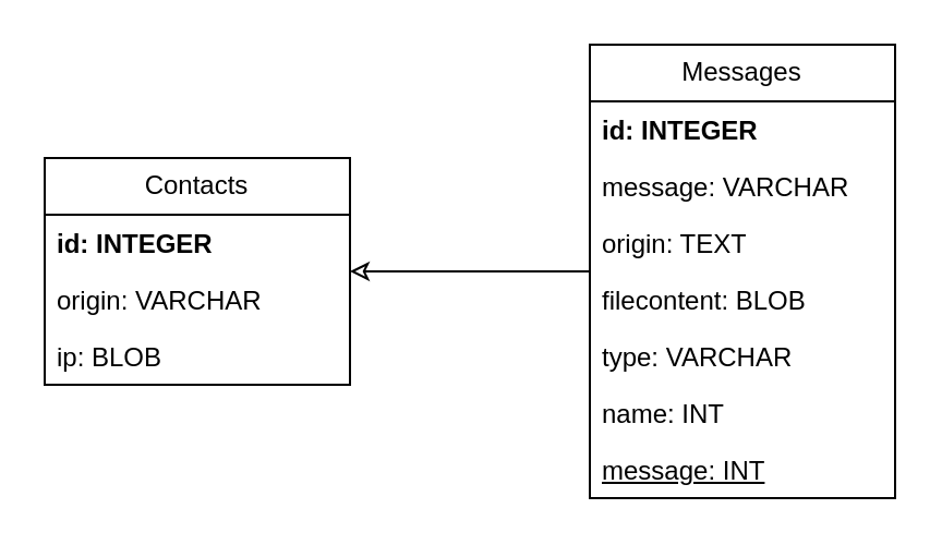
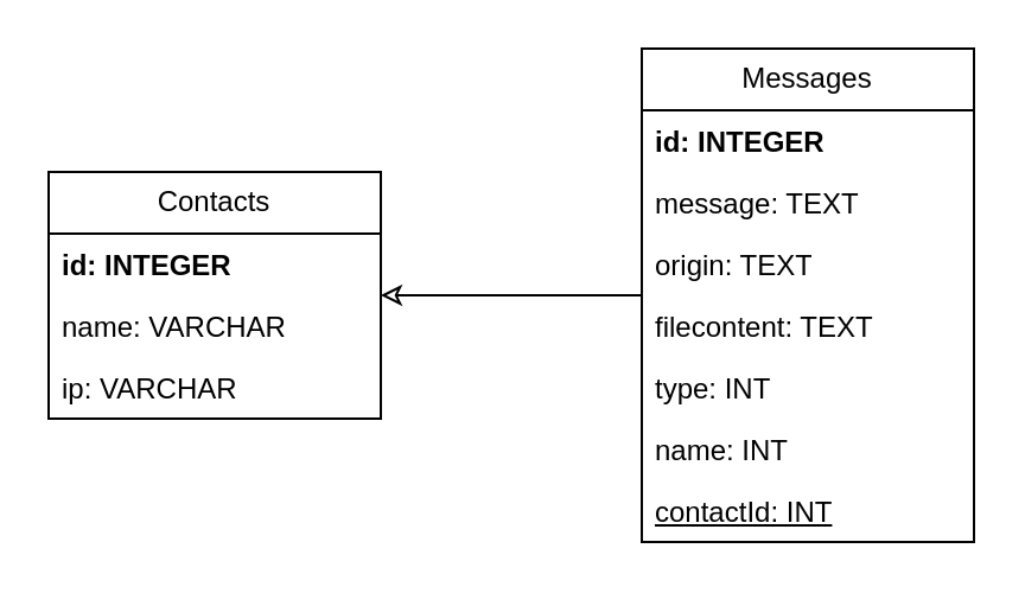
- <mxCell id="8" value="message: VARCHAR" style="text;strokeColor=none;fillColor=none;align=left;verticalAlign=top;spacingLeft=4;spacingRight=4;overflow=hidden;rotatable=0;points=[[0,0.5],[1,0.5]];portConstraint=eastwest;whiteSpace=wrap;html=1;" parent="6" vertex="1"><mxGeometry y="52" width="140" height="26" as="geometry" /></mxCell>
+ <mxCell id="8" value="message: TEXT" style="text;strokeColor=none;fillColor=none;align=left;verticalAlign=top;spacingLeft=4;spacingRight=4;overflow=hidden;rotatable=0;points=[[0,0.5],[1,0.5]];portConstraint=eastwest;whiteSpace=wrap;html=1;" parent="6" vertex="1"><mxGeometry y="52" width="140" height="26" as="geometry" /></mxCell>
- <mxCell id="4" value="origin: VARCHAR" style="text;strokeColor=none;fillColor=none;align=left;verticalAlign=top;spacingLeft=4;spacingRight=4;overflow=hidden;rotatable=0;points=[[0,0.5],[1,0.5]];portConstraint=eastwest;whiteSpace=wrap;html=1;" parent="2" vertex="1"><mxGeometry y="52" width="140" height="26" as="geometry" /></mxCell>
+ <mxCell id="4" value="name: VARCHAR" style="text;strokeColor=none;fillColor=none;align=left;verticalAlign=top;spacingLeft=4;spacingRight=4;overflow=hidden;rotatable=0;points=[[0,0.5],[1,0.5]];portConstraint=eastwest;whiteSpace=wrap;html=1;" parent="2" vertex="1"><mxGeometry y="52" width="140" height="26" as="geometry" /></mxCell>
- <mxCell id="10" value="filecontent: BLOB" style="text;strokeColor=none;fillColor=none;align=left;verticalAlign=top;spacingLeft=4;spacingRight=4;overflow=hidden;rotatable=0;points=[[0,0.5],[1,0.5]];portConstraint=eastwest;whiteSpace=wrap;html=1;" parent="6" vertex="1"><mxGeometry y="104" width="140" height="26" as="geometry" /></mxCell>
+ <mxCell id="10" value="filecontent: TEXT" style="text;strokeColor=none;fillColor=none;align=left;verticalAlign=top;spacingLeft=4;spacingRight=4;overflow=hidden;rotatable=0;points=[[0,0.5],[1,0.5]];portConstraint=eastwest;whiteSpace=wrap;html=1;" parent="6" vertex="1"><mxGeometry y="104" width="140" height="26" as="geometry" /></mxCell>
- <mxCell id="5" value="ip: BLOB" style="text;strokeColor=none;fillColor=none;align=left;verticalAlign=top;spacingLeft=4;spacingRight=4;overflow=hidden;rotatable=0;points=[[0,0.5],[1,0.5]];portConstraint=eastwest;whiteSpace=wrap;html=1;" parent="2" vertex="1"><mxGeometry y="78" width="140" height="26" as="geometry" /></mxCell>
+ <mxCell id="5" value="ip: VARCHAR" style="text;strokeColor=none;fillColor=none;align=left;verticalAlign=top;spacingLeft=4;spacingRight=4;overflow=hidden;rotatable=0;points=[[0,0.5],[1,0.5]];portConstraint=eastwest;whiteSpace=wrap;html=1;" parent="2" vertex="1"><mxGeometry y="78" width="140" height="26" as="geometry" /></mxCell>
- <mxCell id="11" value="type: VARCHAR" style="text;strokeColor=none;fillColor=none;align=left;verticalAlign=top;spacingLeft=4;spacingRight=4;overflow=hidden;rotatable=0;points=[[0,0.5],[1,0.5]];portConstraint=eastwest;whiteSpace=wrap;html=1;" parent="6" vertex="1"><mxGeometry y="130" width="140" height="26" as="geometry" /></mxCell>
+ <mxCell id="11" value="type: INT" style="text;strokeColor=none;fillColor=none;align=left;verticalAlign=top;spacingLeft=4;spacingRight=4;overflow=hidden;rotatable=0;points=[[0,0.5],[1,0.5]];portConstraint=eastwest;whiteSpace=wrap;html=1;" parent="6" vertex="1"><mxGeometry y="130" width="140" height="26" as="geometry" /></mxCell>
- <mxCell id="13" value="&lt;u&gt;message: INT&lt;/u&gt;" style="text;strokeColor=none;fillColor=none;align=left;verticalAlign=top;spacingLeft=4;spacingRight=4;overflow=hidden;rotatable=0;points=[[0,0.5],[1,0.5]];portConstraint=eastwest;whiteSpace=wrap;html=1;" parent="6" vertex="1"><mxGeometry y="182" width="140" height="26" as="geometry" /></mxCell>
+ <mxCell id="13" value="&lt;u&gt;contactId: INT&lt;/u&gt;" style="text;strokeColor=none;fillColor=none;align=left;verticalAlign=top;spacingLeft=4;spacingRight=4;overflow=hidden;rotatable=0;points=[[0,0.5],[1,0.5]];portConstraint=eastwest;whiteSpace=wrap;html=1;" parent="6" vertex="1"><mxGeometry y="182" width="140" height="26" as="geometry" /></mxCell>
